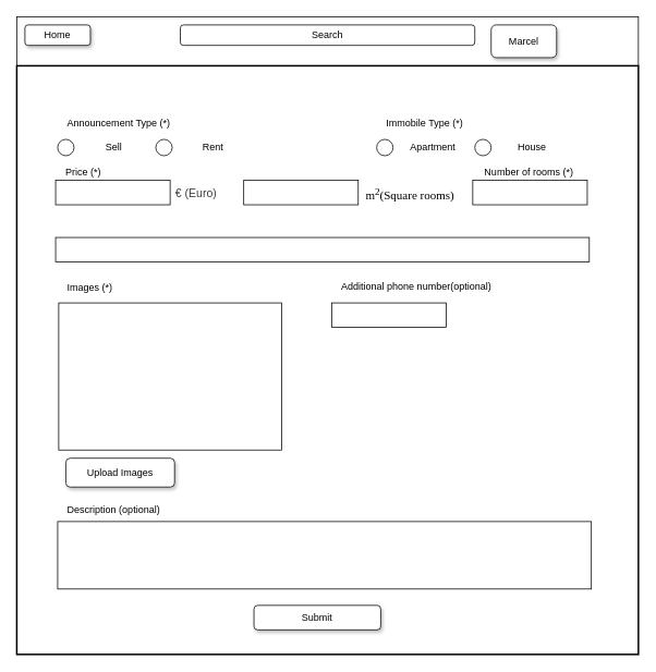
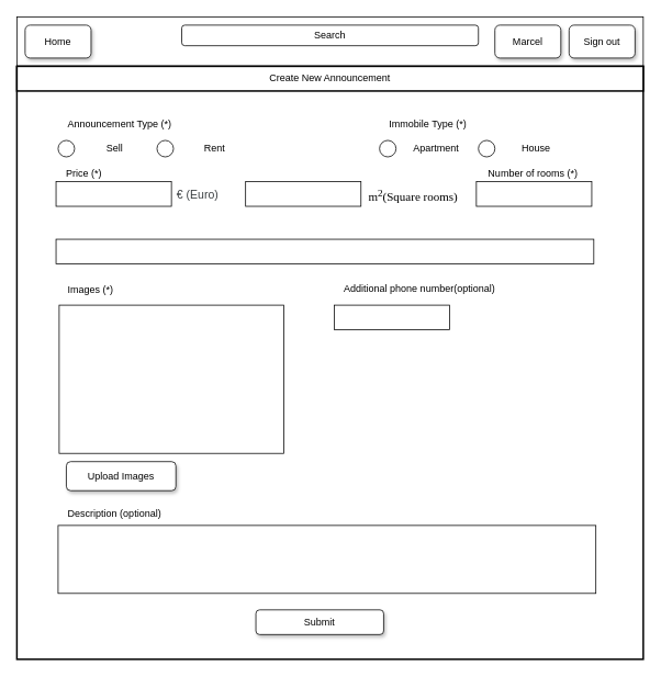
- <mxCell id="5" value="Home" style="rounded=1;whiteSpace=wrap;html=1;shadow=1;" parent="1" vertex="1"><mxGeometry x="30" y="30" width="80" height="25" as="geometry" /></mxCell>
+ <mxCell id="5" value="Home" style="rounded=1;whiteSpace=wrap;html=1;shadow=1;" parent="1" vertex="1"><mxGeometry x="30" y="30" width="80" height="40" as="geometry" /></mxCell>
+ <mxCell id="3" value="Sign out" style="rounded=1;whiteSpace=wrap;html=1;shadow=1;" parent="1" vertex="1"><mxGeometry x="690" y="30" width="80" height="40" as="geometry" /></mxCell>
+ <mxCell id="8" value="Create New Announcement" style="rounded=0;whiteSpace=wrap;html=1;shadow=0;strokeWidth=2;" parent="1" vertex="1"><mxGeometry x="20" y="80" width="760" height="30" as="geometry" /></mxCell>
